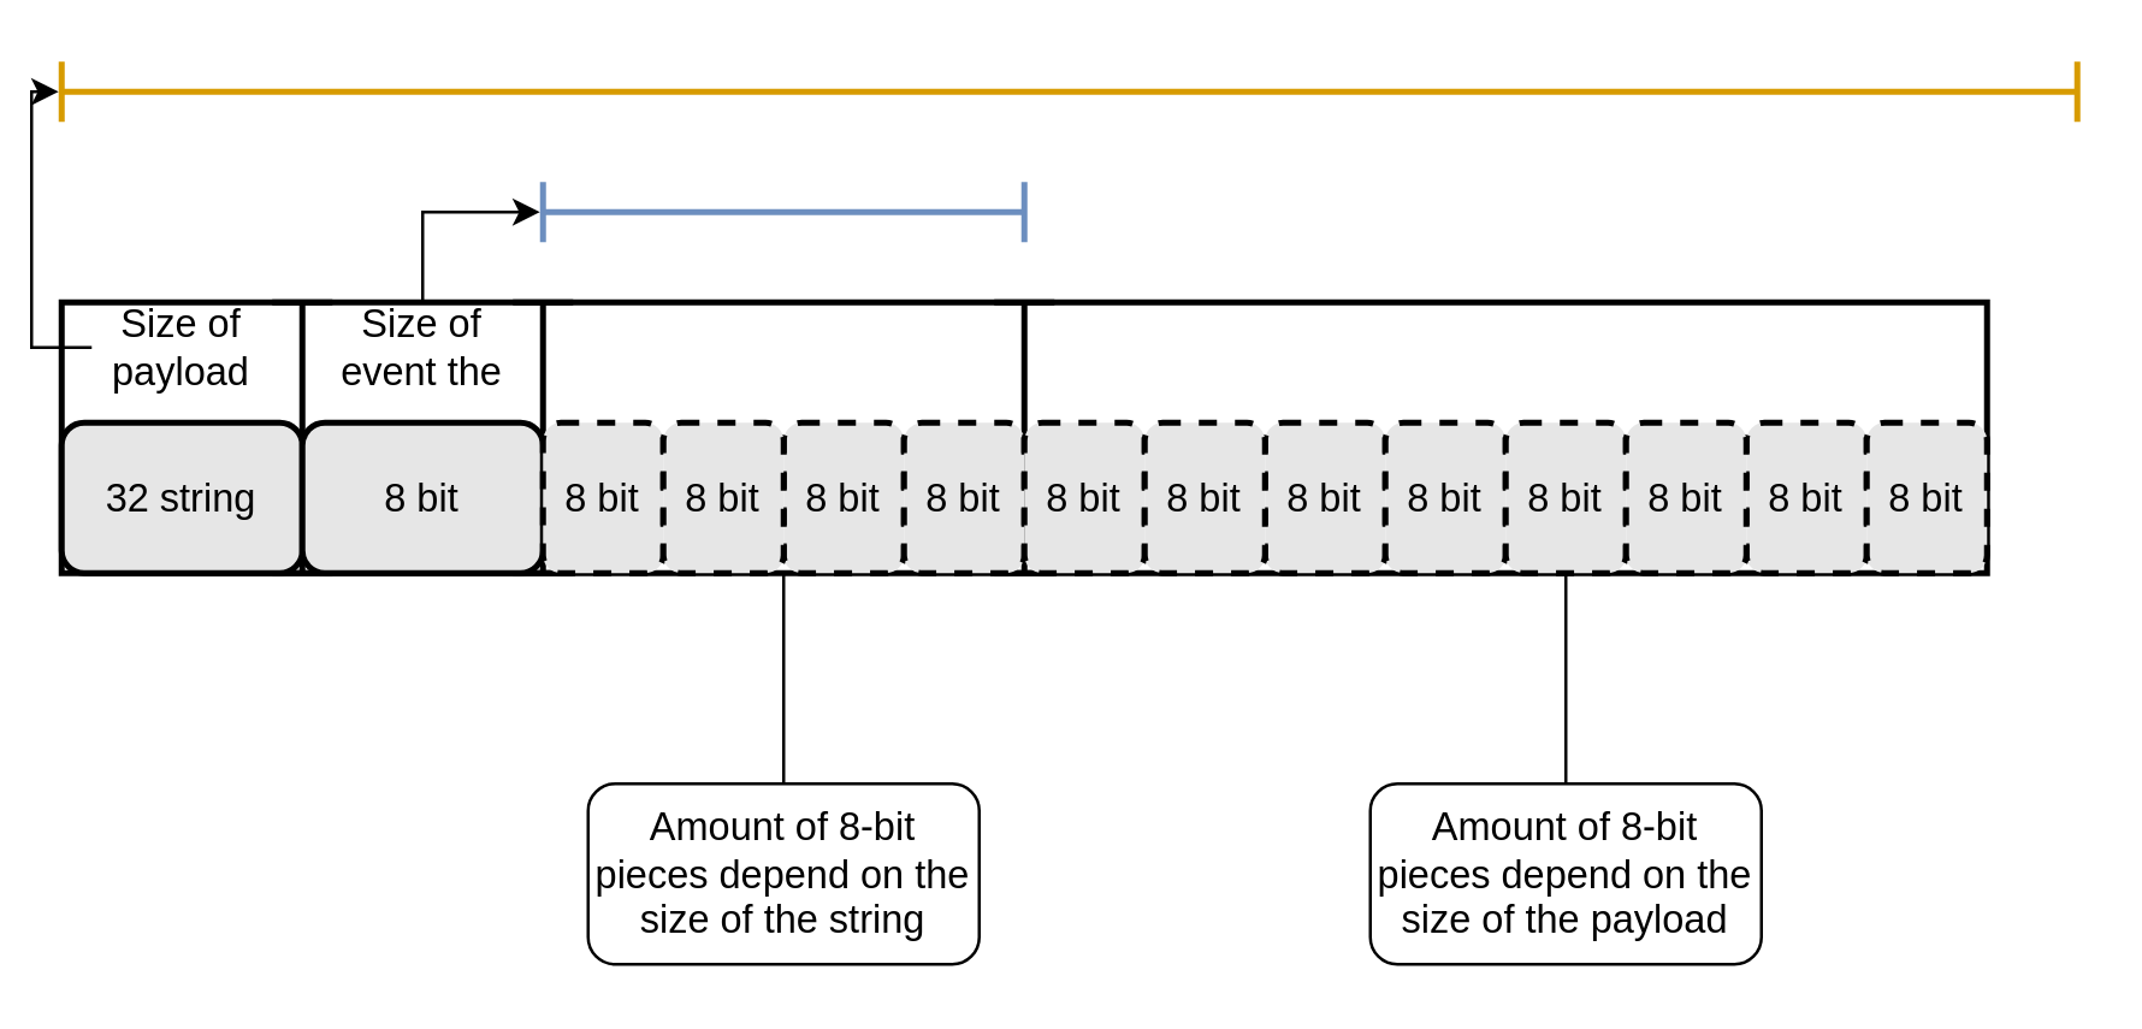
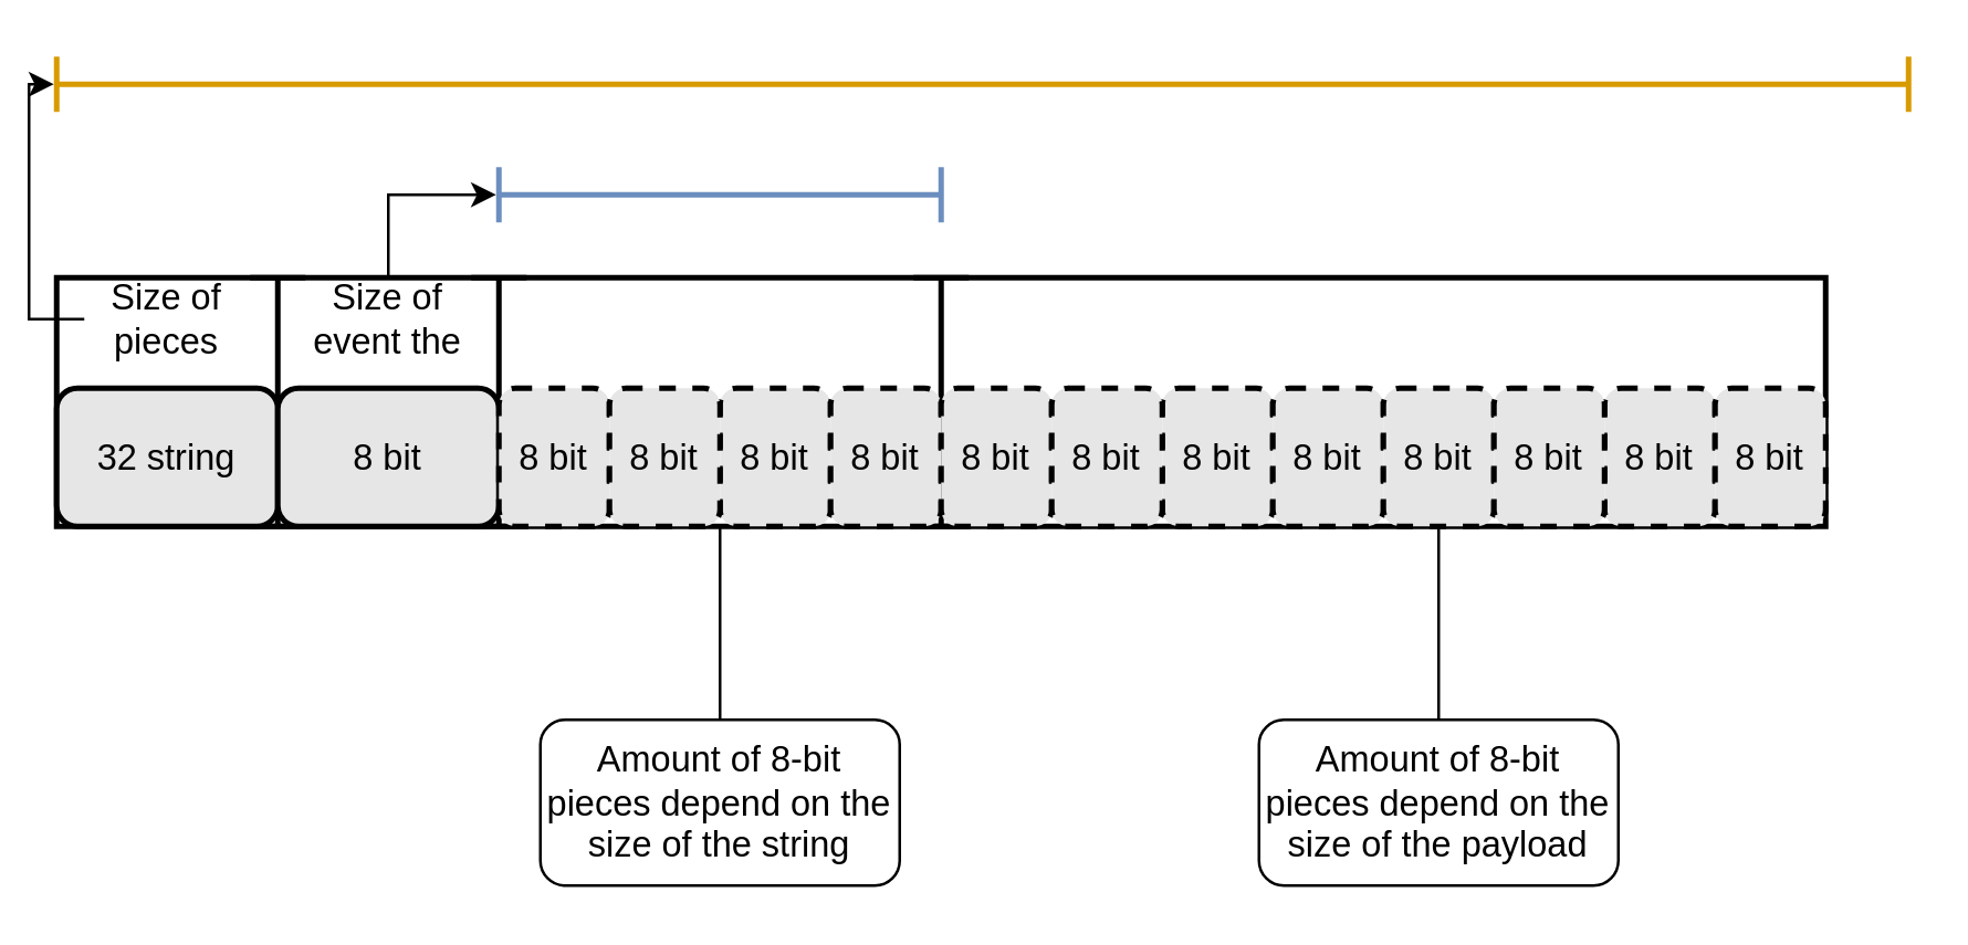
- <mxCell id="6" value="Size of payload" style="text;html=1;strokeColor=none;fillColor=none;align=center;verticalAlign=middle;whiteSpace=wrap;rounded=0;fontSize=13;" vertex="1" parent="1"><mxGeometry x="30" y="100" width="60" height="30" as="geometry" /></mxCell>
+ <mxCell id="6" value="Size of pieces" style="text;html=1;strokeColor=none;fillColor=none;align=center;verticalAlign=middle;whiteSpace=wrap;rounded=0;fontSize=13;" vertex="1" parent="1"><mxGeometry x="30" y="100" width="60" height="30" as="geometry" /></mxCell>
